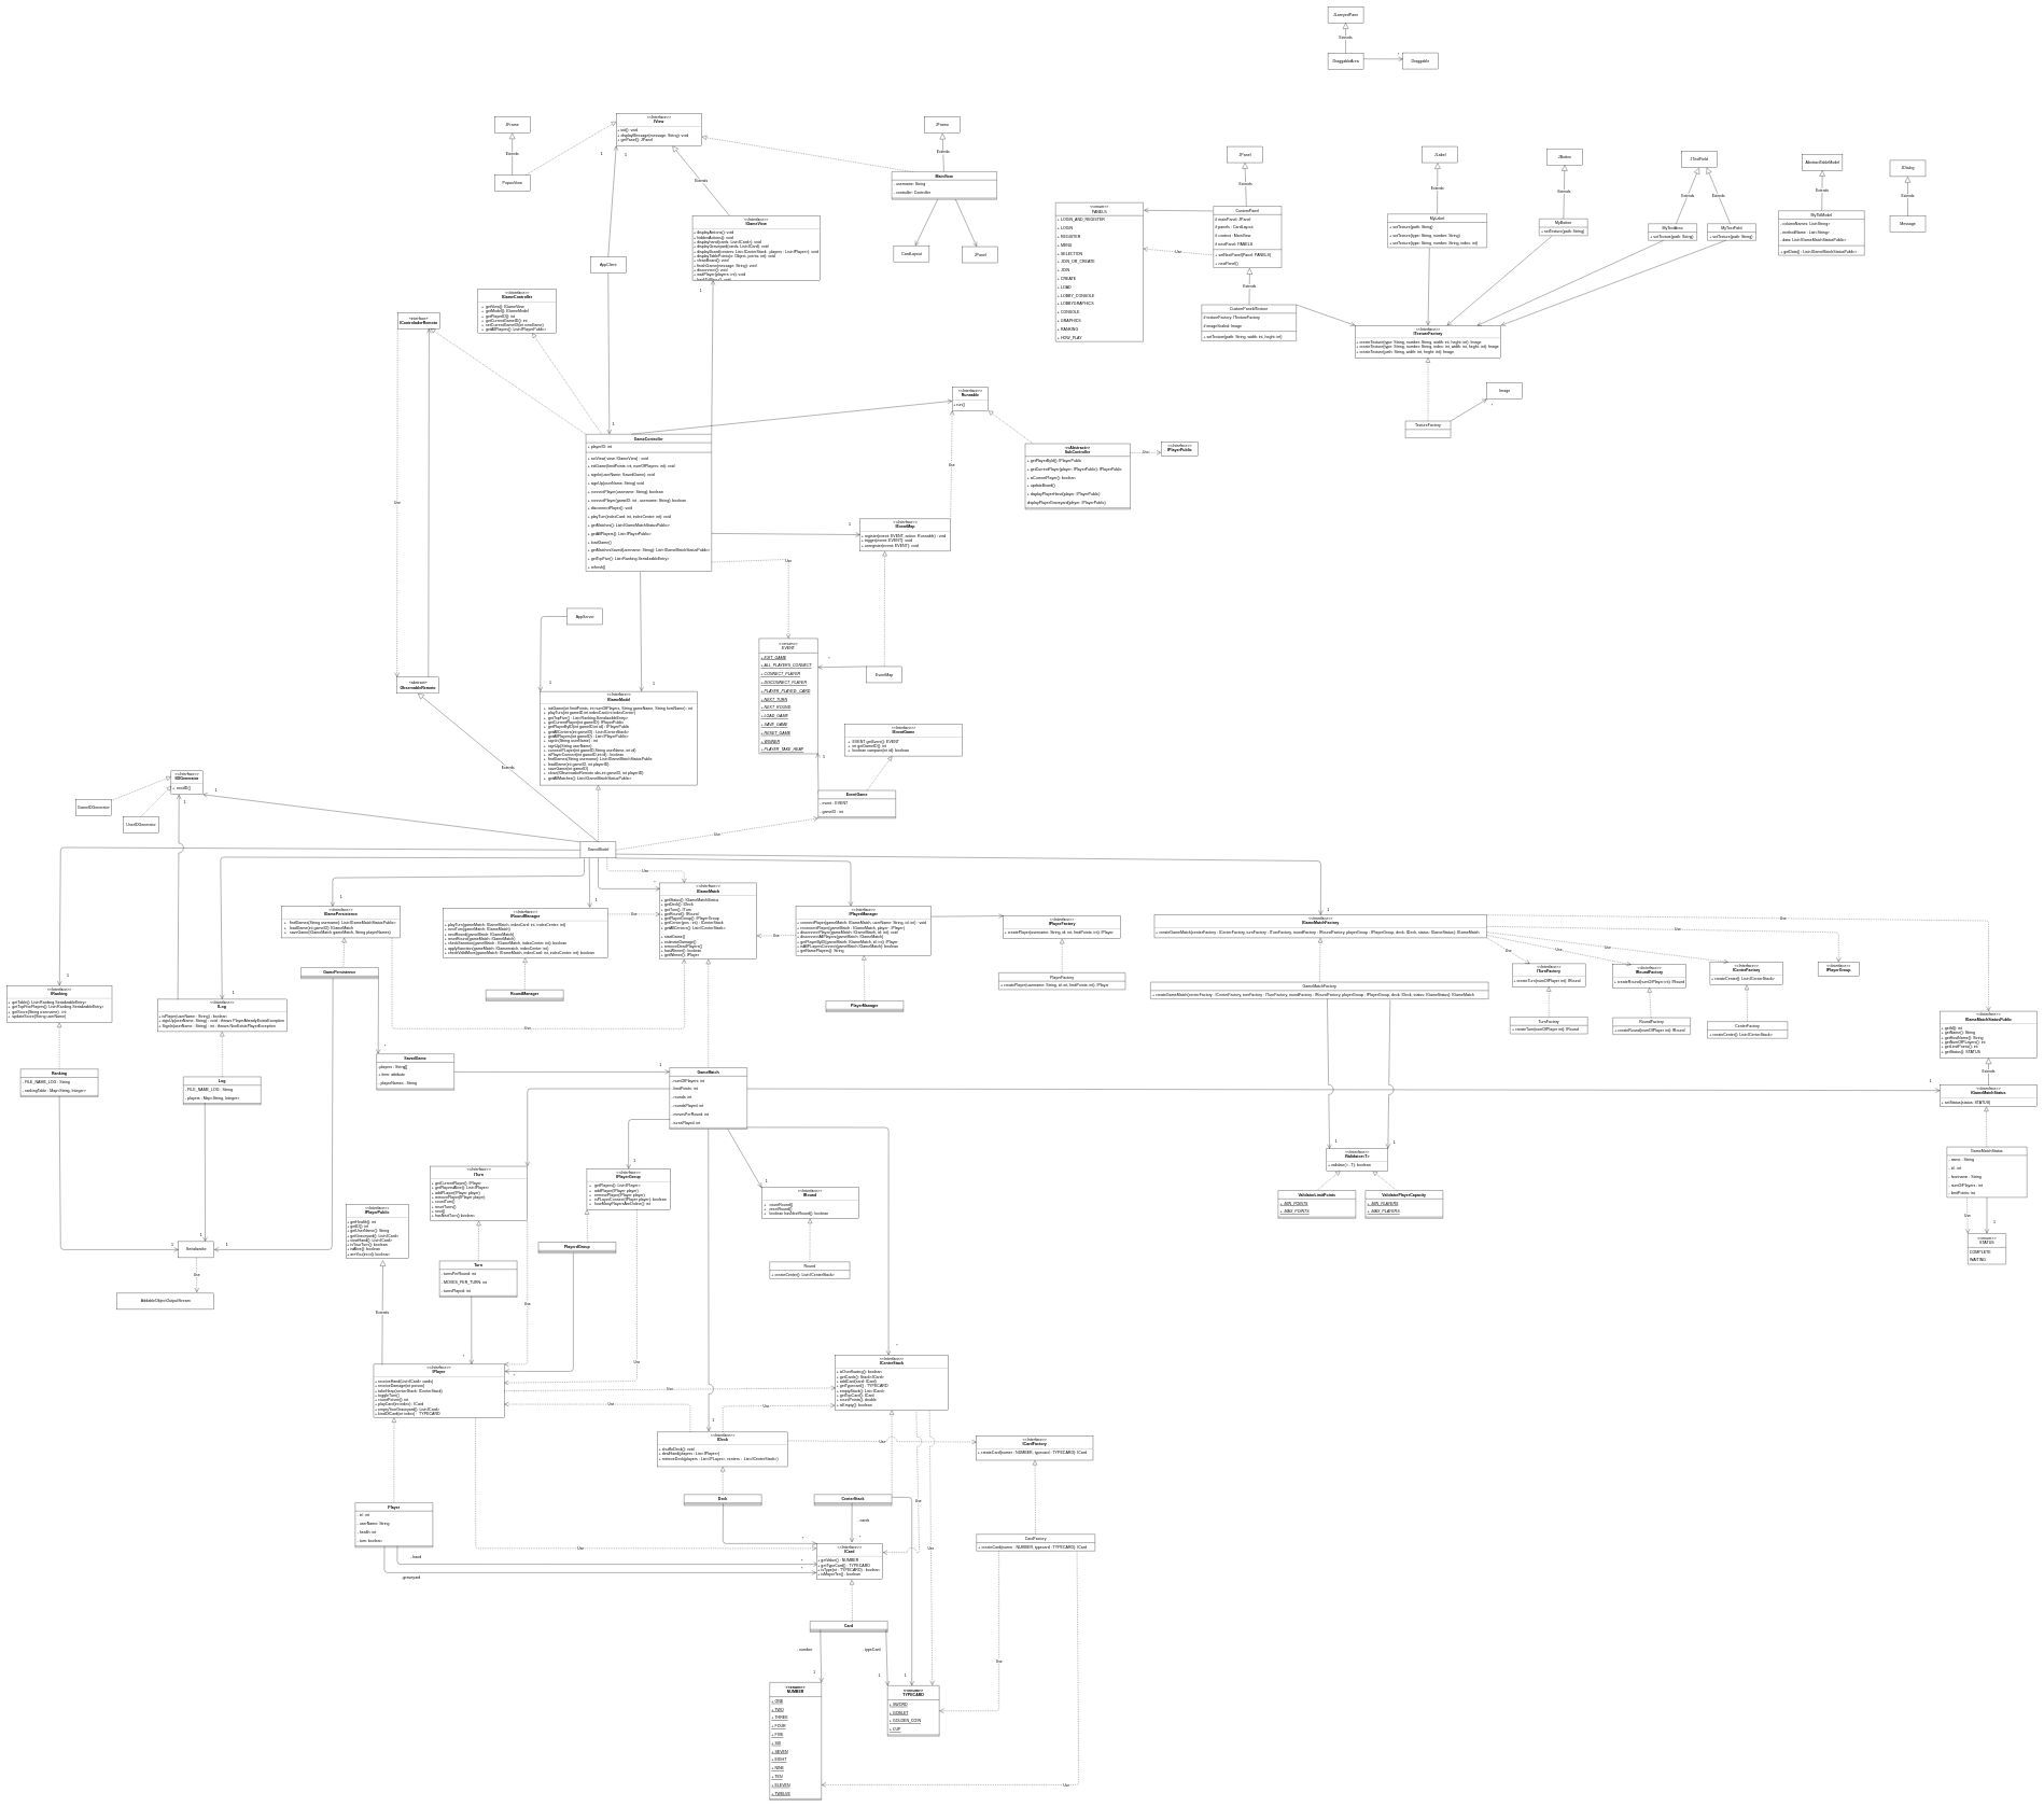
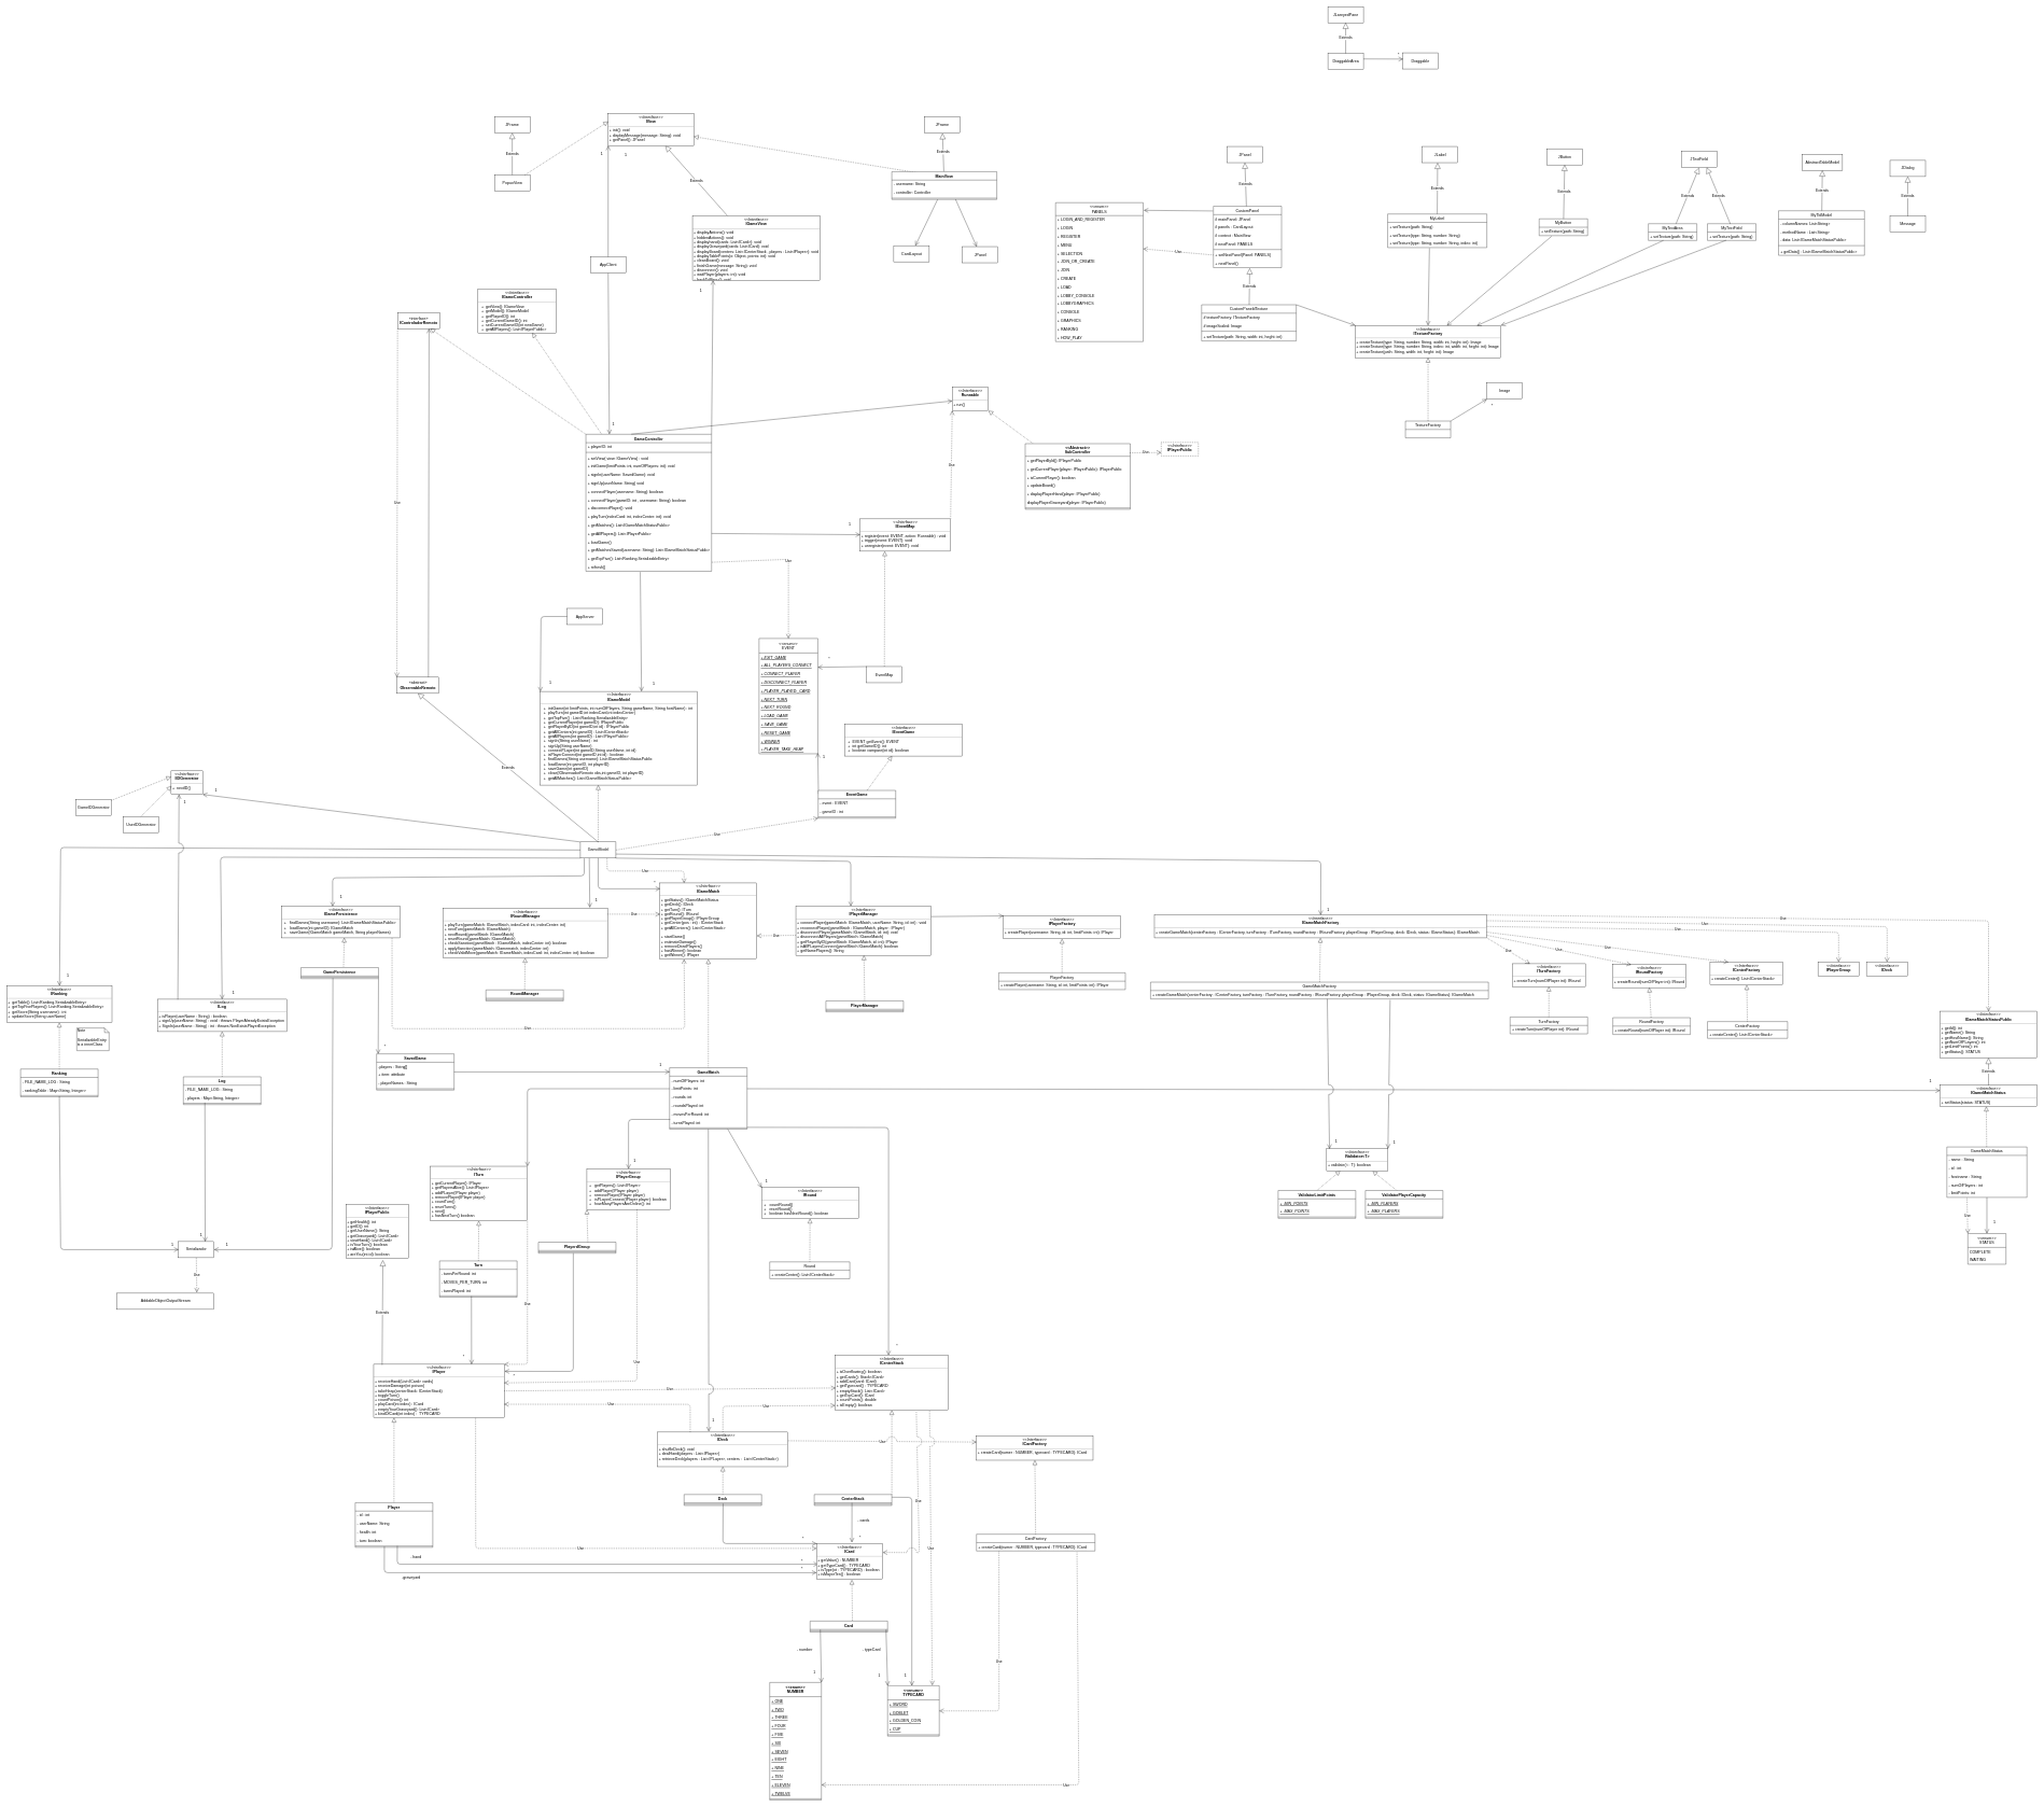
- <mxCell id="288" value="&lt;p style=&quot;margin: 0px ; margin-top: 4px ; text-align: center&quot;&gt;&lt;i&gt;&amp;lt;&amp;lt;Interface&amp;gt;&amp;gt;&lt;/i&gt;&lt;br&gt;&lt;b&gt;IView&lt;/b&gt;&lt;/p&gt;&lt;hr size=&quot;1&quot;&gt;&lt;p style=&quot;margin: 0px ; margin-left: 4px&quot;&gt;+ init(): void&lt;br&gt;&lt;/p&gt;&lt;p style=&quot;margin: 0px ; margin-left: 4px&quot;&gt;+ displayMessage(message: String): void&lt;/p&gt;&lt;p style=&quot;margin: 0px ; margin-left: 4px&quot;&gt;+ getPanel(): JPanel&lt;/p&gt;" style="verticalAlign=top;align=left;overflow=fill;fontSize=12;fontFamily=Helvetica;html=1;" parent="1" vertex="1"><mxGeometry x="1907" y="351" width="265" height="100" as="geometry" /></mxCell>
+ <mxCell id="288" value="&lt;p style=&quot;margin: 0px ; margin-top: 4px ; text-align: center&quot;&gt;&lt;i&gt;&amp;lt;&amp;lt;Interface&amp;gt;&amp;gt;&lt;/i&gt;&lt;br&gt;&lt;b&gt;IView&lt;/b&gt;&lt;/p&gt;&lt;hr size=&quot;1&quot;&gt;&lt;p style=&quot;margin: 0px ; margin-left: 4px&quot;&gt;+ init(): void&lt;br&gt;&lt;/p&gt;&lt;p style=&quot;margin: 0px ; margin-left: 4px&quot;&gt;+ displayMessage(message: String): void&lt;/p&gt;&lt;p style=&quot;margin: 0px ; margin-left: 4px&quot;&gt;+ getPanel(): JPanel&lt;/p&gt;" style="verticalAlign=top;align=left;overflow=fill;fontSize=12;fontFamily=Helvetica;html=1;" parent="1" vertex="1"><mxGeometry x="1882" y="351" width="265" height="100" as="geometry" /></mxCell>
- <mxCell id="258" value="&lt;p style=&quot;margin: 4px 0px 0px ; text-align: center&quot;&gt;&lt;i&gt;&amp;lt;&amp;lt;Interface&amp;gt;&amp;gt;&lt;/i&gt;&lt;br&gt;&lt;b&gt;IPlayerPublic&lt;/b&gt;&lt;/p&gt;&lt;p style=&quot;margin: 0px 0px 0px 4px&quot;&gt;&lt;br&gt;&lt;/p&gt;&lt;p style=&quot;margin: 0px 0px 0px 4px&quot;&gt;&amp;nbsp;&amp;nbsp;&lt;/p&gt;" style="verticalAlign=top;align=left;overflow=fill;fontSize=12;fontFamily=Helvetica;html=1;" parent="1" vertex="1"><mxGeometry x="3594" y="1369" width="115" height="42" as="geometry" /></mxCell>
+ <mxCell id="258" value="&lt;p style=&quot;margin: 4px 0px 0px ; text-align: center&quot;&gt;&lt;i&gt;&amp;lt;&amp;lt;Interface&amp;gt;&amp;gt;&lt;/i&gt;&lt;br&gt;&lt;b&gt;IPlayerPublic&lt;/b&gt;&lt;/p&gt;&lt;p style=&quot;margin: 0px 0px 0px 4px&quot;&gt;&lt;br&gt;&lt;/p&gt;&lt;p style=&quot;margin: 0px 0px 0px 4px&quot;&gt;&amp;nbsp;&amp;nbsp;&lt;/p&gt;" style="verticalAlign=top;align=left;overflow=fill;fontSize=12;fontFamily=Helvetica;html=1;dashed=1;" parent="1" vertex="1"><mxGeometry x="3594" y="1369" width="115" height="42" as="geometry" /></mxCell>
+ <mxCell id="318" value="Use" style="endArrow=open;endSize=12;dashed=1;html=1;exitX=1;exitY=0.25;exitDx=0;exitDy=0;entryX=0.5;entryY=0;entryDx=0;entryDy=0;" parent="1" source="107" target="307" edge="1"><mxGeometry width="160" relative="1" as="geometry"><mxPoint x="5376" y="2849" as="sourcePoint" /><mxPoint x="5929" y="2860" as="targetPoint" /><Array as="points"><mxPoint x="5841" y="2868" /></Array></mxGeometry></mxCell>
+ <mxCell id="307" value="&lt;p style=&quot;margin: 4px 0px 0px ; text-align: center&quot;&gt;&lt;i&gt;&amp;lt;&amp;lt;Interface&amp;gt;&amp;gt;&lt;/i&gt;&lt;br&gt;&lt;b&gt;IDeck&lt;/b&gt;&lt;/p&gt;&lt;p style=&quot;margin: 0px 0px 0px 4px&quot;&gt;&lt;br&gt;&lt;/p&gt;" style="verticalAlign=top;align=left;overflow=fill;fontSize=12;fontFamily=Helvetica;html=1;" parent="1" vertex="1"><mxGeometry x="5777" y="2978" width="128" height="43" as="geometry" /></mxCell>
+ <mxCell id="208" value="Note&lt;br&gt;&lt;br&gt;SerializableEntry is a innerClass" style="shape=note;whiteSpace=wrap;html=1;size=14;verticalAlign=top;align=left;spacingTop=-6;" parent="1" vertex="1"><mxGeometry x="237" y="3182" width="100" height="70" as="geometry" /></mxCell>
